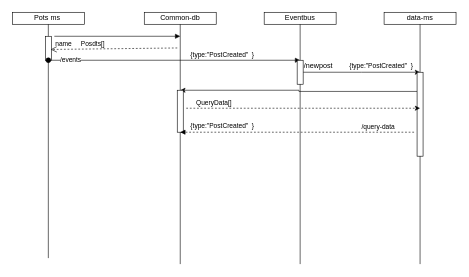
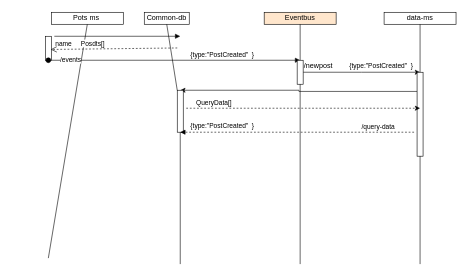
- <mxCell id="2" value="Pots ms&amp;nbsp;" style="rounded=0;whiteSpace=wrap;html=1;" vertex="1" parent="1"><mxGeometry x="20" y="20" width="120" height="20" as="geometry" /></mxCell>
+ <mxCell id="2" value="Pots ms&amp;nbsp;" style="rounded=0;whiteSpace=wrap;html=1;" vertex="1" parent="1"><mxGeometry x="85" y="20" width="120" height="20" as="geometry" /></mxCell>
- <mxCell id="4" value="Common-db" style="rounded=0;whiteSpace=wrap;html=1;" vertex="1" parent="1"><mxGeometry x="240" y="20" width="120" height="20" as="geometry" /></mxCell>
+ <mxCell id="4" value="Common-db" style="rounded=0;whiteSpace=wrap;html=1;" vertex="1" parent="1"><mxGeometry x="240" y="20" width="75" height="20" as="geometry" /></mxCell>
- <mxCell id="6" value="Eventbus" style="rounded=0;whiteSpace=wrap;html=1;" vertex="1" parent="1"><mxGeometry x="440" y="20" width="120" height="20" as="geometry" /></mxCell>
+ <mxCell id="6" value="Eventbus" style="rounded=0;whiteSpace=wrap;html=1;fillColor=#ffe6cc;" vertex="1" parent="1"><mxGeometry x="440" y="20" width="120" height="20" as="geometry" /></mxCell>
